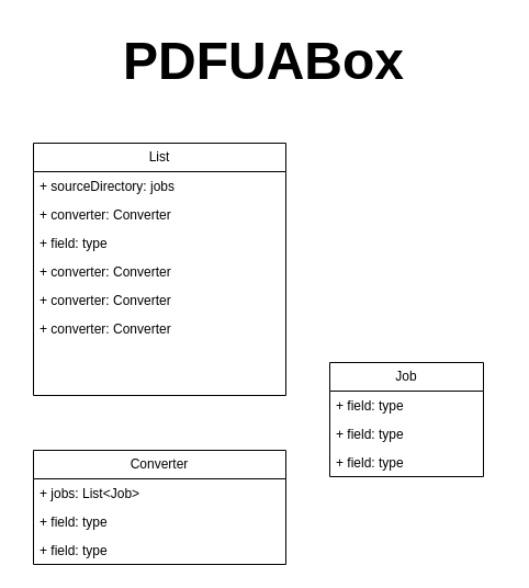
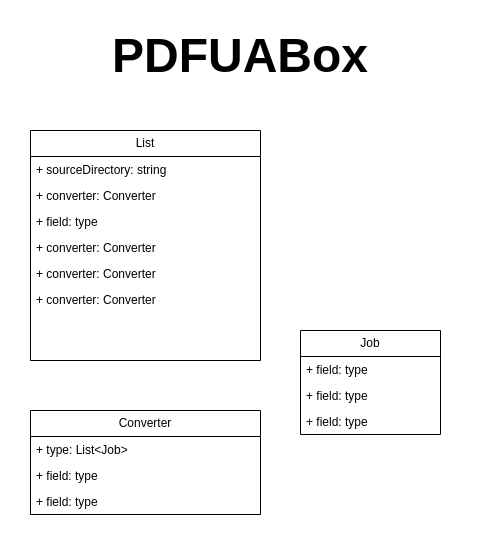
- <mxCell id="3" value="+ sourceDirectory: jobs" style="text;strokeColor=none;fillColor=none;align=left;verticalAlign=top;spacingLeft=4;spacingRight=4;overflow=hidden;rotatable=0;points=[[0,0.5],[1,0.5]];portConstraint=eastwest;whiteSpace=wrap;html=1;" parent="2" vertex="1"><mxGeometry y="26" width="230" height="26" as="geometry" /></mxCell>
+ <mxCell id="3" value="+ sourceDirectory: string" style="text;strokeColor=none;fillColor=none;align=left;verticalAlign=top;spacingLeft=4;spacingRight=4;overflow=hidden;rotatable=0;points=[[0,0.5],[1,0.5]];portConstraint=eastwest;whiteSpace=wrap;html=1;" parent="2" vertex="1"><mxGeometry y="26" width="230" height="26" as="geometry" /></mxCell>
- <mxCell id="10" value="+ jobs: List&amp;lt;Job&amp;gt;" style="text;strokeColor=none;fillColor=none;align=left;verticalAlign=top;spacingLeft=4;spacingRight=4;overflow=hidden;rotatable=0;points=[[0,0.5],[1,0.5]];portConstraint=eastwest;whiteSpace=wrap;html=1;" parent="9" vertex="1"><mxGeometry y="26" width="230" height="26" as="geometry" /></mxCell>
+ <mxCell id="10" value="+ type: List&amp;lt;Job&amp;gt;" style="text;strokeColor=none;fillColor=none;align=left;verticalAlign=top;spacingLeft=4;spacingRight=4;overflow=hidden;rotatable=0;points=[[0,0.5],[1,0.5]];portConstraint=eastwest;whiteSpace=wrap;html=1;" parent="9" vertex="1"><mxGeometry y="26" width="230" height="26" as="geometry" /></mxCell>
